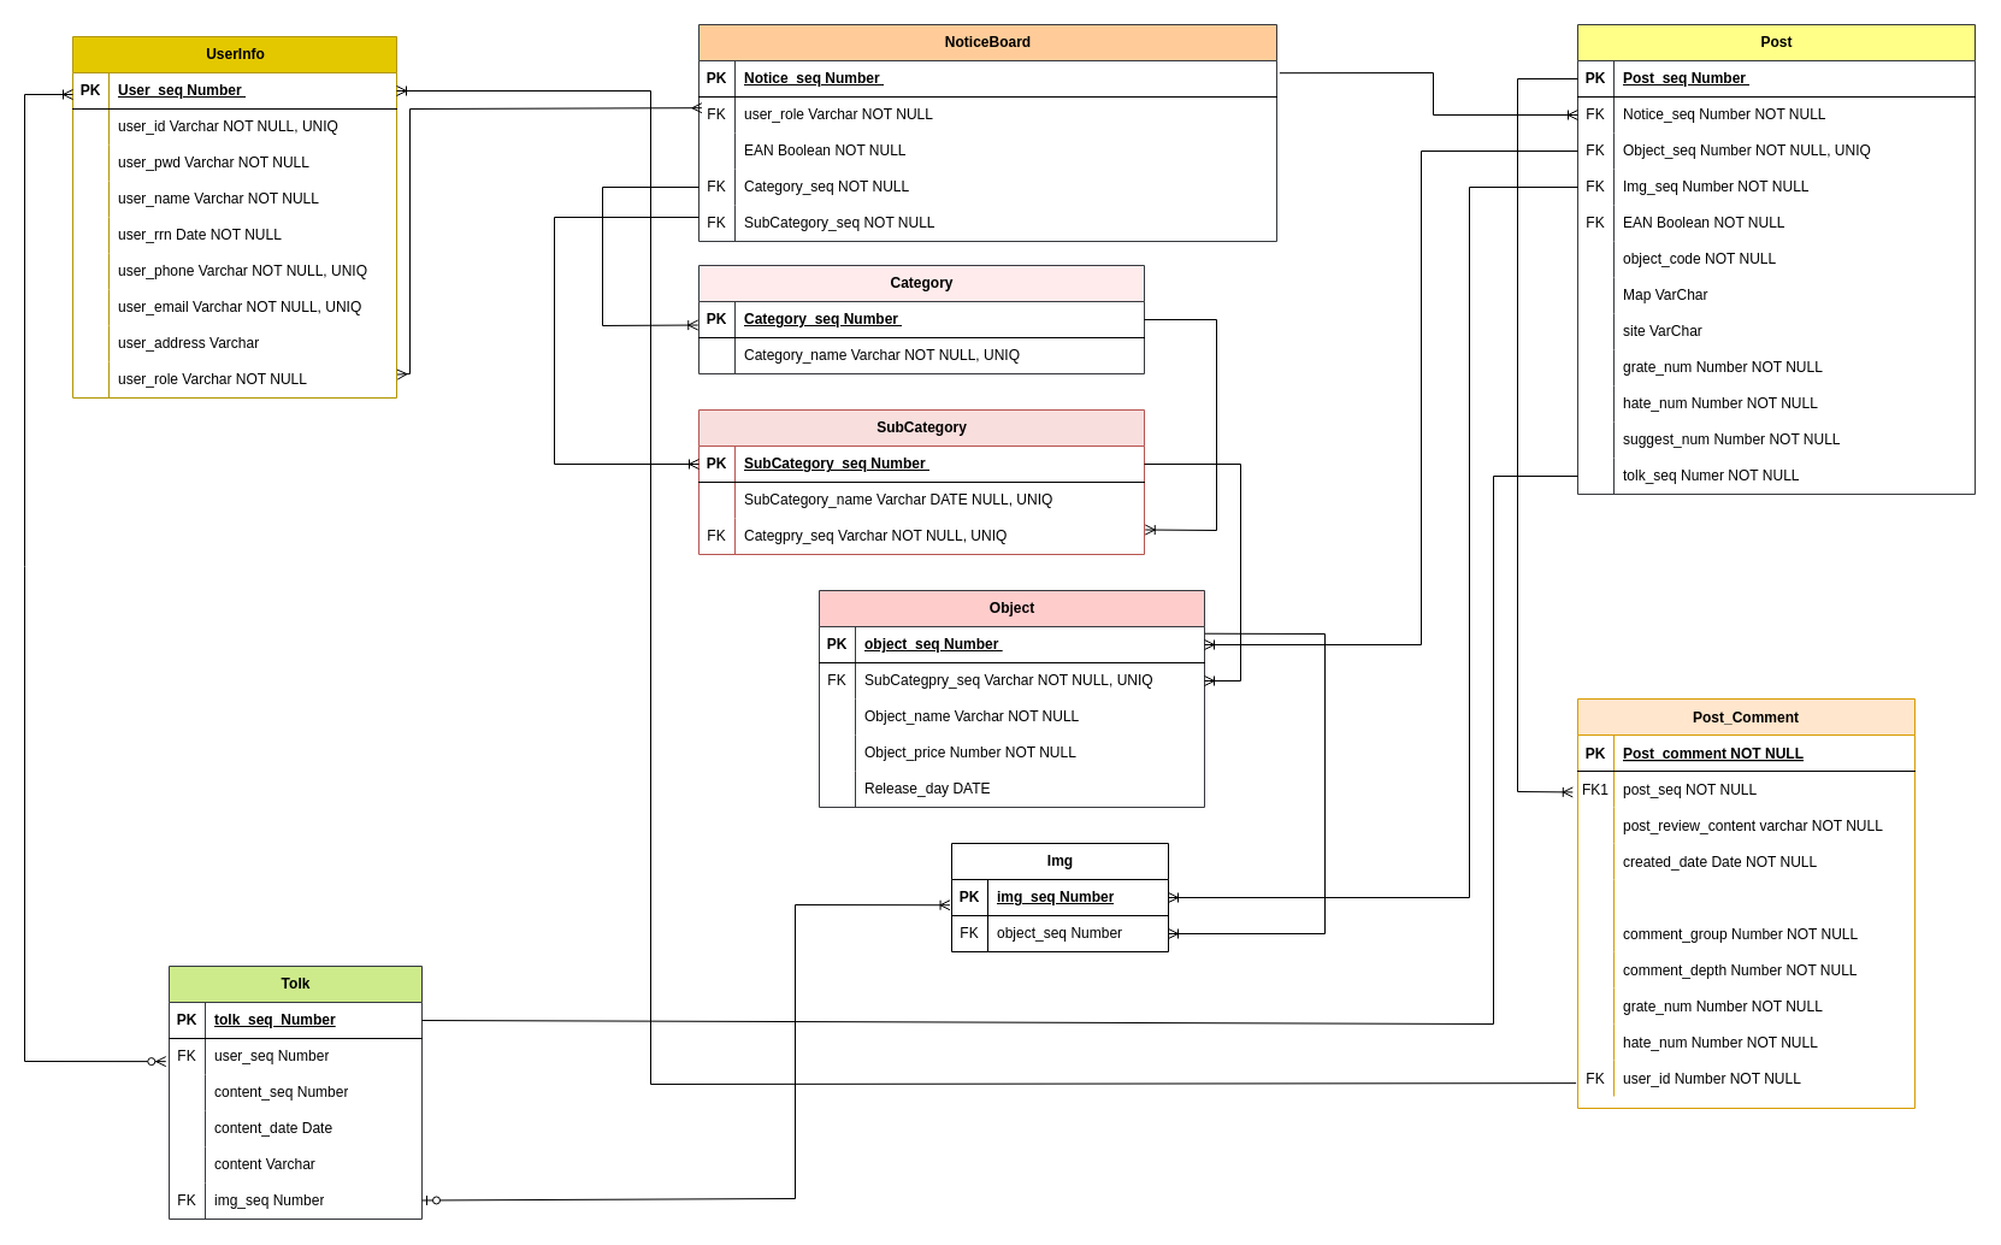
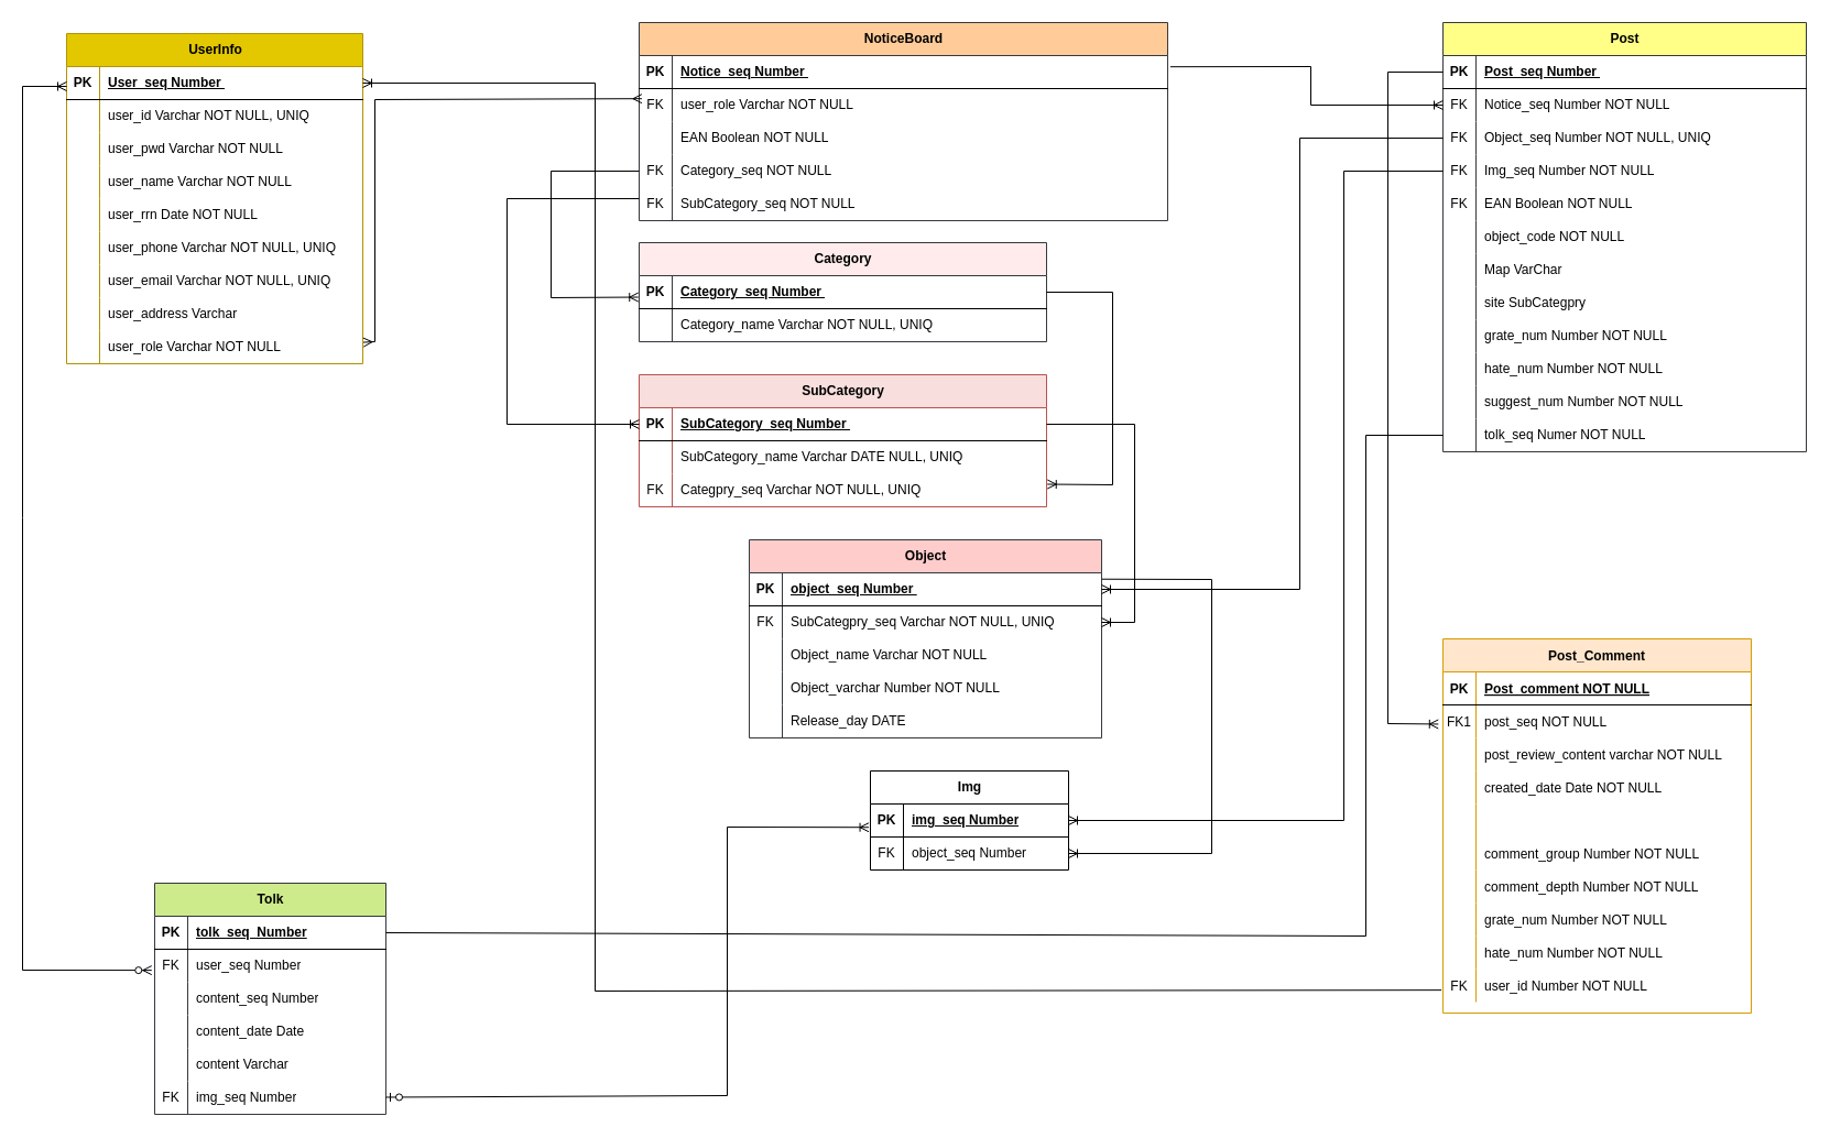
- <mxCell id="108" value="site VarChar" style="shape=partialRectangle;connectable=0;fillColor=none;top=0;left=0;bottom=0;right=0;align=left;spacingLeft=6;overflow=hidden;whiteSpace=wrap;html=1;" vertex="1" parent="106"><mxGeometry x="30" width="300" height="30" as="geometry"><mxRectangle width="300" height="30" as="alternateBounds" /></mxGeometry></mxCell>
+ <mxCell id="108" value="site SubCategpry" style="shape=partialRectangle;connectable=0;fillColor=none;top=0;left=0;bottom=0;right=0;align=left;spacingLeft=6;overflow=hidden;whiteSpace=wrap;html=1;" vertex="1" parent="106"><mxGeometry x="30" width="300" height="30" as="geometry"><mxRectangle width="300" height="30" as="alternateBounds" /></mxGeometry></mxCell>
- <mxCell id="59" value="Object_price Number NOT NULL" style="shape=partialRectangle;connectable=0;fillColor=none;top=0;left=0;bottom=0;right=0;align=left;spacingLeft=6;overflow=hidden;whiteSpace=wrap;html=1;" vertex="1" parent="57"><mxGeometry x="30" width="290" height="30" as="geometry"><mxRectangle width="290" height="30" as="alternateBounds" /></mxGeometry></mxCell>
+ <mxCell id="59" value="Object_varchar Number NOT NULL" style="shape=partialRectangle;connectable=0;fillColor=none;top=0;left=0;bottom=0;right=0;align=left;spacingLeft=6;overflow=hidden;whiteSpace=wrap;html=1;" vertex="1" parent="57"><mxGeometry x="30" width="290" height="30" as="geometry"><mxRectangle width="290" height="30" as="alternateBounds" /></mxGeometry></mxCell>
